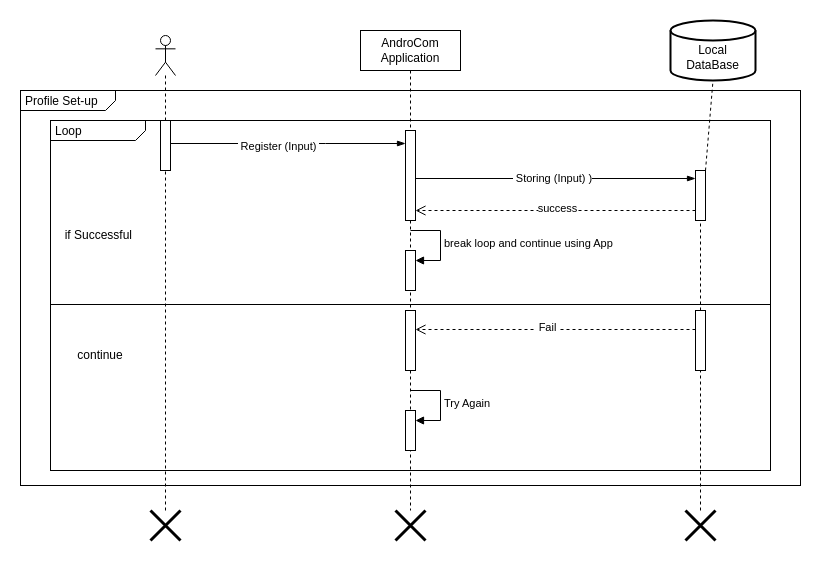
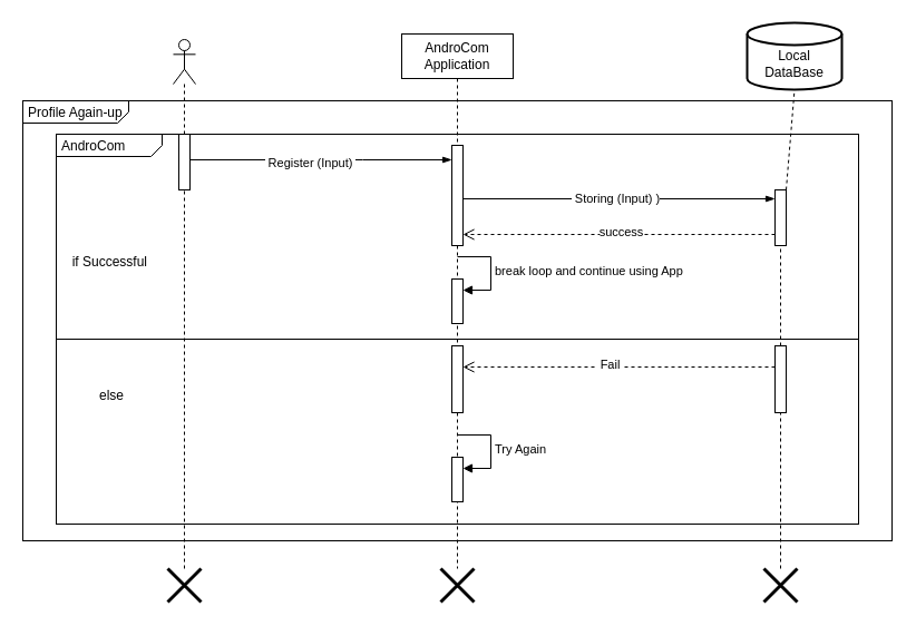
- <mxCell id="22" value="&lt;p style=&quot;margin:0px;margin-top:4px;margin-left:5px;text-align:left;&quot;&gt;Profile Set-up&amp;nbsp;&lt;br&gt;&lt;/p&gt;" style="html=1;shape=mxgraph.sysml.package;overflow=fill;labelX=95;align=left;spacingLeft=5;verticalAlign=top;spacingTop=-3;fillColor=none;" parent="1" vertex="1"><mxGeometry x="20" y="90" width="780" height="395" as="geometry" /></mxCell>
+ <mxCell id="22" value="&lt;p style=&quot;margin:0px;margin-top:4px;margin-left:5px;text-align:left;&quot;&gt;Profile Again-up&amp;nbsp;&lt;br&gt;&lt;/p&gt;" style="html=1;shape=mxgraph.sysml.package;overflow=fill;labelX=95;align=left;spacingLeft=5;verticalAlign=top;spacingTop=-3;fillColor=none;" parent="1" vertex="1"><mxGeometry x="20" y="90" width="780" height="395" as="geometry" /></mxCell>
- <mxCell id="31" value="&lt;p style=&quot;margin:0px;margin-top:4px;margin-left:5px;text-align:left;&quot;&gt;Loop&lt;br&gt;&lt;/p&gt;" style="html=1;shape=mxgraph.sysml.package;overflow=fill;labelX=95;align=left;spacingLeft=5;verticalAlign=top;spacingTop=-3;fillColor=none;" vertex="1" parent="1"><mxGeometry x="50" y="120" width="720" height="350" as="geometry" /></mxCell>
+ <mxCell id="31" value="&lt;p style=&quot;margin:0px;margin-top:4px;margin-left:5px;text-align:left;&quot;&gt;AndroCom&lt;br&gt;&lt;/p&gt;" style="html=1;shape=mxgraph.sysml.package;overflow=fill;labelX=95;align=left;spacingLeft=5;verticalAlign=top;spacingTop=-3;fillColor=none;" vertex="1" parent="1"><mxGeometry x="50" y="120" width="720" height="350" as="geometry" /></mxCell>
- <mxCell id="24" value="continue" style="text;html=1;strokeColor=none;fillColor=none;align=center;verticalAlign=middle;whiteSpace=wrap;rounded=0;" parent="1" vertex="1"><mxGeometry x="45" y="340" width="110" height="30" as="geometry" /></mxCell>
+ <mxCell id="24" value="else" style="text;html=1;strokeColor=none;fillColor=none;align=center;verticalAlign=middle;whiteSpace=wrap;rounded=0;" parent="1" vertex="1"><mxGeometry x="45" y="340" width="110" height="30" as="geometry" /></mxCell>
